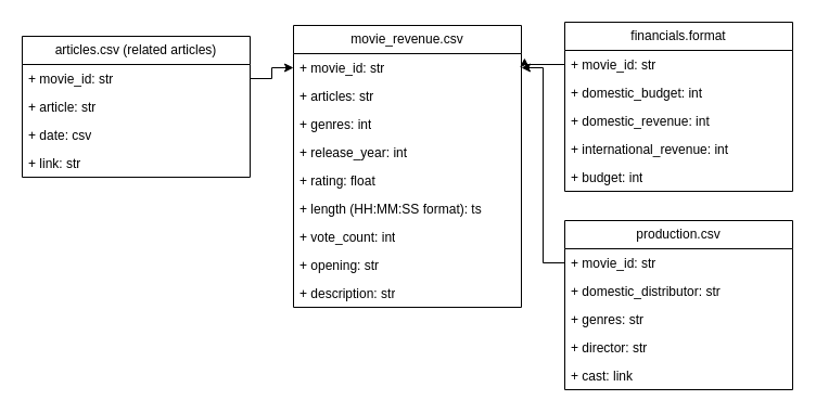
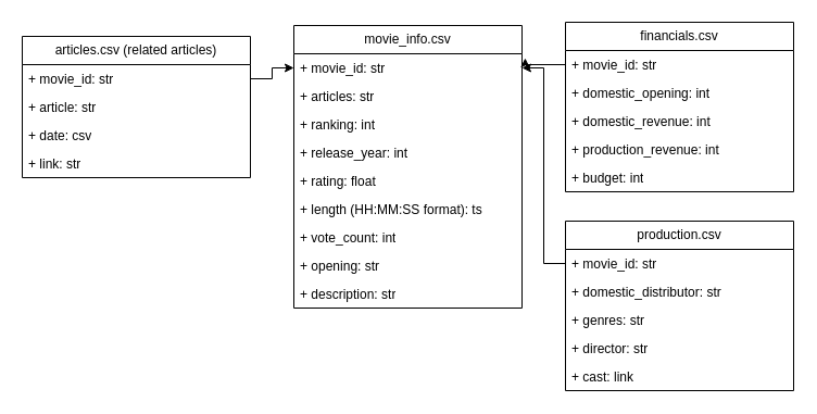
- <mxCell id="12" value="financials.format" style="swimlane;fontStyle=0;childLayout=stackLayout;horizontal=1;startSize=26;fillColor=none;horizontalStack=0;resizeParent=1;resizeParentMax=0;resizeLast=0;collapsible=1;marginBottom=0;whiteSpace=wrap;html=1;" vertex="1" parent="1"><mxGeometry x="520" y="20" width="210" height="156" as="geometry" /></mxCell>
+ <mxCell id="12" value="financials.csv" style="swimlane;fontStyle=0;childLayout=stackLayout;horizontal=1;startSize=26;fillColor=none;horizontalStack=0;resizeParent=1;resizeParentMax=0;resizeLast=0;collapsible=1;marginBottom=0;whiteSpace=wrap;html=1;" vertex="1" parent="1"><mxGeometry x="520" y="20" width="210" height="156" as="geometry" /></mxCell>
- <mxCell id="2" value="movie_revenue.csv" style="swimlane;fontStyle=0;childLayout=stackLayout;horizontal=1;startSize=26;fillColor=none;horizontalStack=0;resizeParent=1;resizeParentMax=0;resizeLast=0;collapsible=1;marginBottom=0;whiteSpace=wrap;html=1;" vertex="1" parent="1"><mxGeometry x="270" y="23" width="210" height="260" as="geometry" /></mxCell>
+ <mxCell id="2" value="movie_info.csv" style="swimlane;fontStyle=0;childLayout=stackLayout;horizontal=1;startSize=26;fillColor=none;horizontalStack=0;resizeParent=1;resizeParentMax=0;resizeLast=0;collapsible=1;marginBottom=0;whiteSpace=wrap;html=1;" vertex="1" parent="1"><mxGeometry x="270" y="23" width="210" height="260" as="geometry" /></mxCell>
- <mxCell id="14" value="+ domestic_budget: int" style="text;strokeColor=none;fillColor=none;align=left;verticalAlign=top;spacingLeft=4;spacingRight=4;overflow=hidden;rotatable=0;points=[[0,0.5],[1,0.5]];portConstraint=eastwest;whiteSpace=wrap;html=1;" vertex="1" parent="12"><mxGeometry y="52" width="210" height="26" as="geometry" /></mxCell>
+ <mxCell id="14" value="+ domestic_opening: int" style="text;strokeColor=none;fillColor=none;align=left;verticalAlign=top;spacingLeft=4;spacingRight=4;overflow=hidden;rotatable=0;points=[[0,0.5],[1,0.5]];portConstraint=eastwest;whiteSpace=wrap;html=1;" vertex="1" parent="12"><mxGeometry y="52" width="210" height="26" as="geometry" /></mxCell>
- <mxCell id="5" value="+ genres: int" style="text;strokeColor=none;fillColor=none;align=left;verticalAlign=top;spacingLeft=4;spacingRight=4;overflow=hidden;rotatable=0;points=[[0,0.5],[1,0.5]];portConstraint=eastwest;whiteSpace=wrap;html=1;" vertex="1" parent="2"><mxGeometry y="78" width="210" height="26" as="geometry" /></mxCell>
+ <mxCell id="5" value="+ ranking: int" style="text;strokeColor=none;fillColor=none;align=left;verticalAlign=top;spacingLeft=4;spacingRight=4;overflow=hidden;rotatable=0;points=[[0,0.5],[1,0.5]];portConstraint=eastwest;whiteSpace=wrap;html=1;" vertex="1" parent="2"><mxGeometry y="78" width="210" height="26" as="geometry" /></mxCell>
- <mxCell id="16" value="+ international_revenue: int" style="text;strokeColor=none;fillColor=none;align=left;verticalAlign=top;spacingLeft=4;spacingRight=4;overflow=hidden;rotatable=0;points=[[0,0.5],[1,0.5]];portConstraint=eastwest;whiteSpace=wrap;html=1;" vertex="1" parent="12"><mxGeometry y="104" width="210" height="26" as="geometry" /></mxCell>
+ <mxCell id="16" value="+ production_revenue: int" style="text;strokeColor=none;fillColor=none;align=left;verticalAlign=top;spacingLeft=4;spacingRight=4;overflow=hidden;rotatable=0;points=[[0,0.5],[1,0.5]];portConstraint=eastwest;whiteSpace=wrap;html=1;" vertex="1" parent="12"><mxGeometry y="104" width="210" height="26" as="geometry" /></mxCell>
